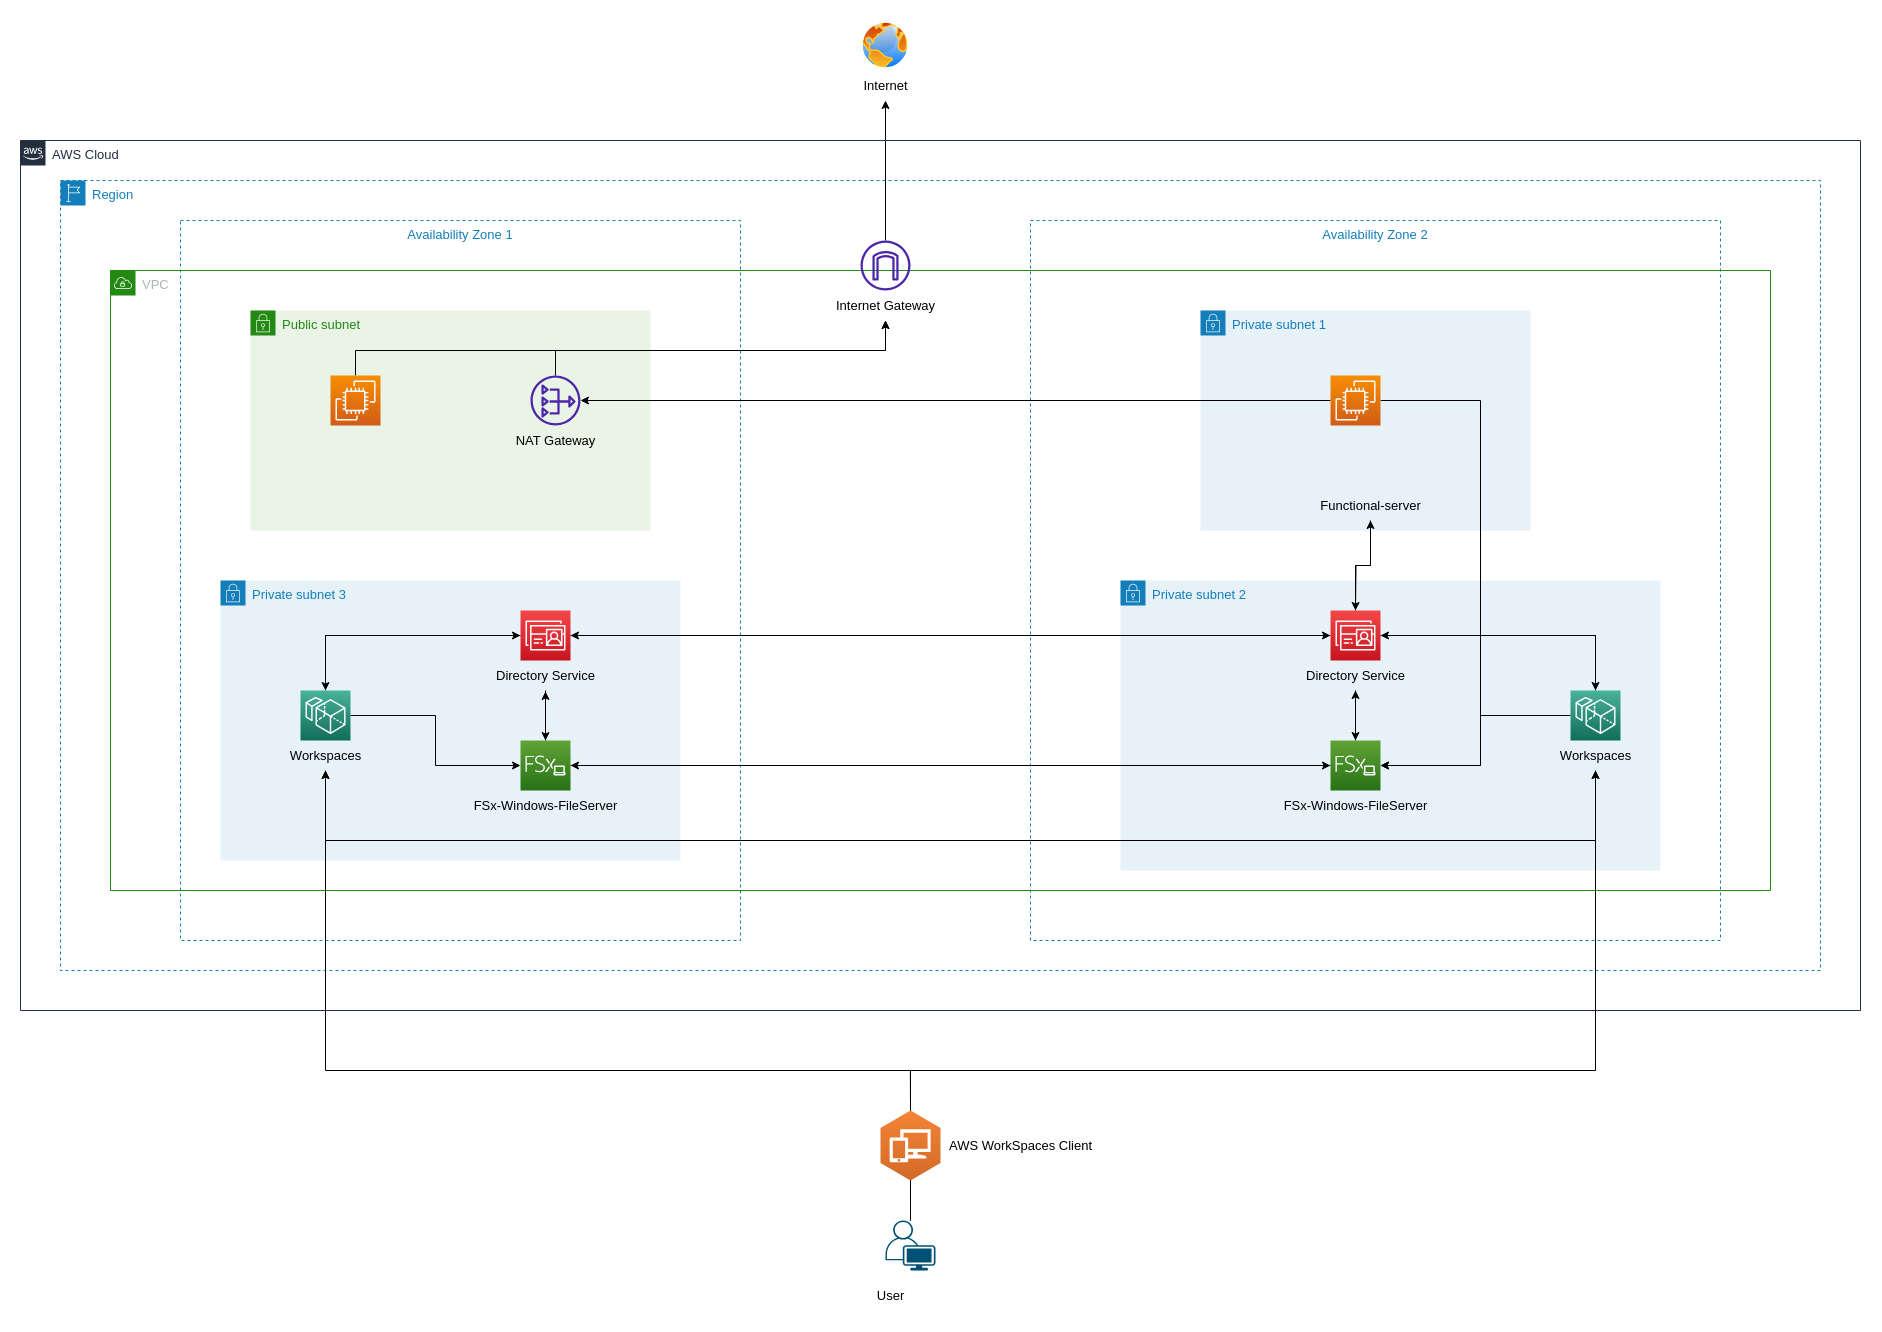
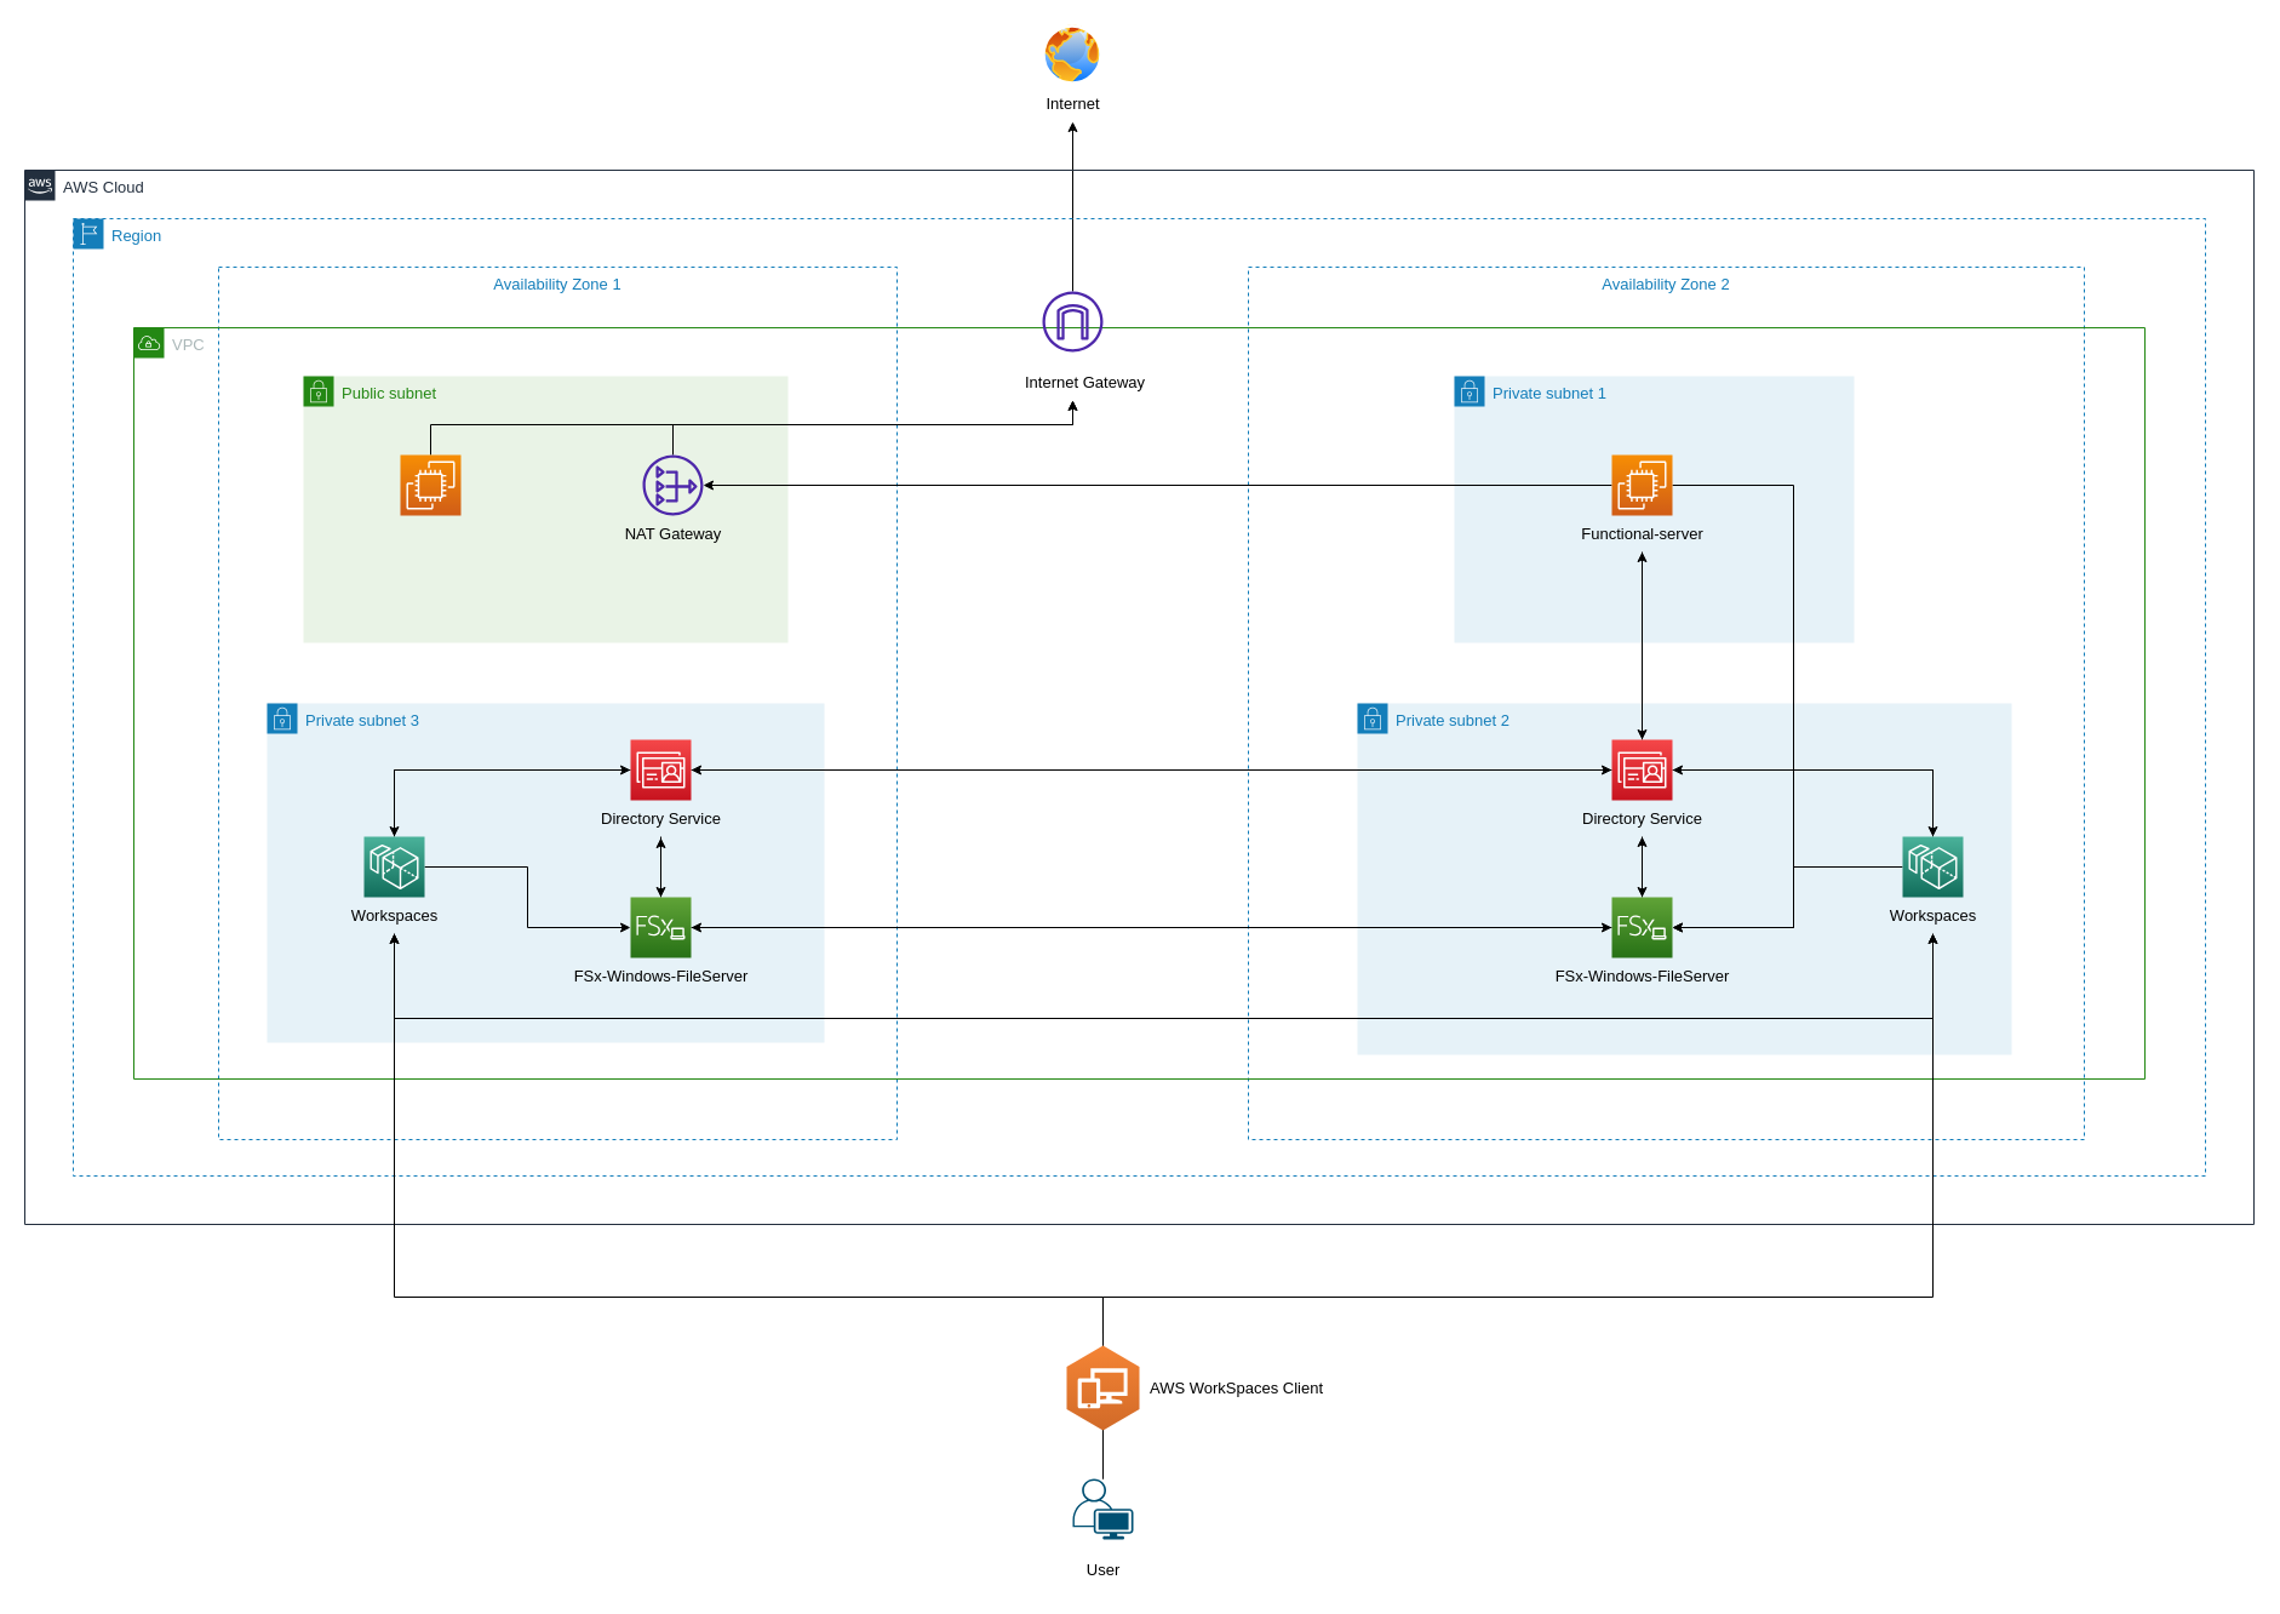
- <mxCell id="45" value="&lt;font style=&quot;font-size: 13px;&quot;&gt;Internet Gateway&lt;/font&gt;" style="text;html=1;align=center;verticalAlign=middle;resizable=0;points=[];autosize=1;strokeColor=none;fillColor=none;" vertex="1" parent="44"><mxGeometry x="715" y="20" width="120" height="30" as="geometry" /></mxCell>
+ <mxCell id="45" value="&lt;font style=&quot;font-size: 13px;&quot;&gt;Internet Gateway&lt;/font&gt;" style="text;html=1;align=center;verticalAlign=middle;resizable=0;points=[];autosize=1;strokeColor=none;fillColor=none;" vertex="1" parent="44"><mxGeometry x="725" y="30" width="120" height="30" as="geometry" /></mxCell>
- <mxCell id="62" value="&lt;font style=&quot;font-size: 13px;&quot;&gt;Functional-server&lt;/font&gt;" style="text;html=1;align=center;verticalAlign=middle;resizable=0;points=[];autosize=1;strokeColor=none;fillColor=none;" vertex="1" parent="1"><mxGeometry x="1310" y="490" width="120" height="30" as="geometry" /></mxCell>
+ <mxCell id="62" value="&lt;font style=&quot;font-size: 13px;&quot;&gt;Functional-server&lt;/font&gt;" style="text;html=1;align=center;verticalAlign=middle;resizable=0;points=[];autosize=1;strokeColor=none;fillColor=none;" vertex="1" parent="1"><mxGeometry x="1295" y="425" width="120" height="30" as="geometry" /></mxCell>
- <mxCell id="57" value="User" style="text;html=1;align=center;verticalAlign=middle;resizable=0;points=[];autosize=1;strokeColor=none;fillColor=none;fontSize=13;" vertex="1" parent="1"><mxGeometry x="865" y="1280" width="50" height="30" as="geometry" /></mxCell>
+ <mxCell id="57" value="User" style="text;html=1;align=center;verticalAlign=middle;resizable=0;points=[];autosize=1;strokeColor=none;fillColor=none;fontSize=13;" vertex="1" parent="1"><mxGeometry x="885" y="1280" width="50" height="30" as="geometry" /></mxCell>
